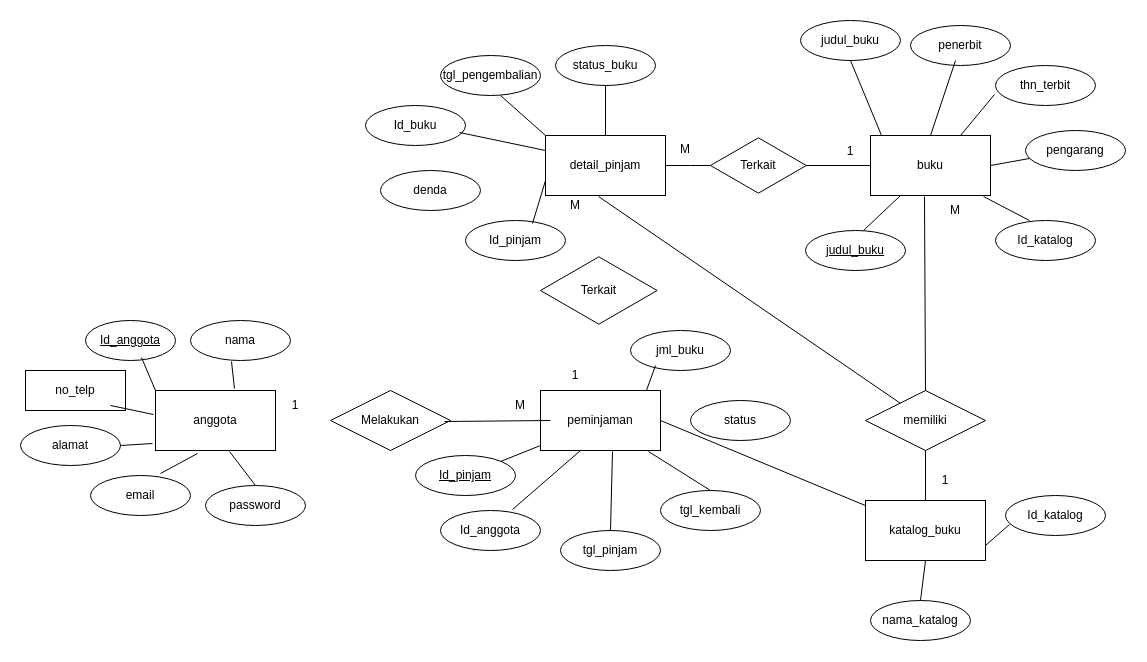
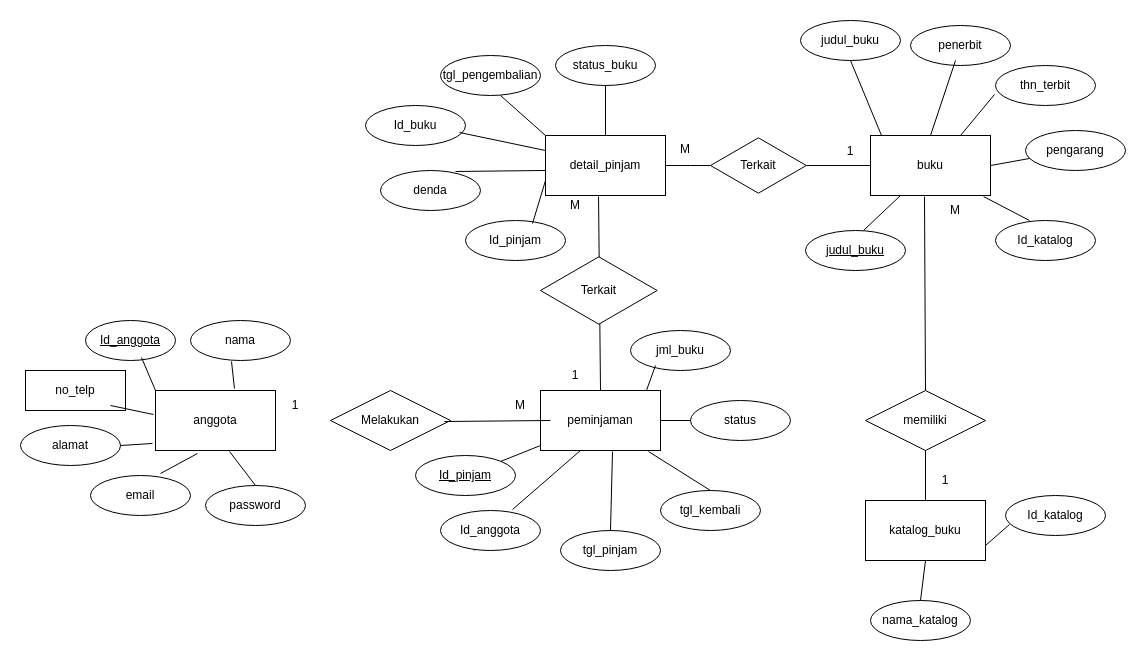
+ <mxCell id="72" value="" style="endArrow=none;html=1;rounded=0;entryX=0;entryY=0.583;entryDx=0;entryDy=0;entryPerimeter=0;exitX=0.75;exitY=0.025;exitDx=0;exitDy=0;exitPerimeter=0;" edge="1" parent="1" source="28" target="65"><mxGeometry relative="1" as="geometry"><mxPoint x="465" y="175" as="sourcePoint" /><mxPoint x="545" y="175" as="targetPoint" /></mxGeometry></mxCell>
- <mxCell id="34" value="" style="endArrow=none;html=1;rounded=0;exitX=0.442;exitY=1.017;exitDx=0;exitDy=0;exitPerimeter=0;" edge="1" parent="1" source="65" target="26"><mxGeometry relative="1" as="geometry"><mxPoint x="600" y="260" as="sourcePoint" /><mxPoint x="600" y="340" as="targetPoint" /></mxGeometry></mxCell>
+ <mxCell id="34" value="" style="endArrow=none;html=1;rounded=0;exitX=0.442;exitY=1.017;exitDx=0;exitDy=0;entryX=0.5;entryY=0;entryDx=0;entryDy=0;exitPerimeter=0;" edge="1" parent="1" source="65" target="3"><mxGeometry relative="1" as="geometry"><mxPoint x="600" y="260" as="sourcePoint" /><mxPoint x="600" y="340" as="targetPoint" /></mxGeometry></mxCell>
- <mxCell id="50" value="" style="endArrow=none;html=1;rounded=0;exitX=1;exitY=0.5;exitDx=0;exitDy=0;" edge="1" parent="1" source="3" target="4"><mxGeometry relative="1" as="geometry"><mxPoint x="515" y="424" as="sourcePoint" /><mxPoint x="675" y="424" as="targetPoint" /></mxGeometry></mxCell>
+ <mxCell id="50" value="" style="endArrow=none;html=1;rounded=0;exitX=1;exitY=0.5;exitDx=0;exitDy=0;entryX=0;entryY=0.5;entryDx=0;entryDy=0;" edge="1" parent="1" source="3" target="15"><mxGeometry relative="1" as="geometry"><mxPoint x="515" y="424" as="sourcePoint" /><mxPoint x="675" y="424" as="targetPoint" /></mxGeometry></mxCell>
